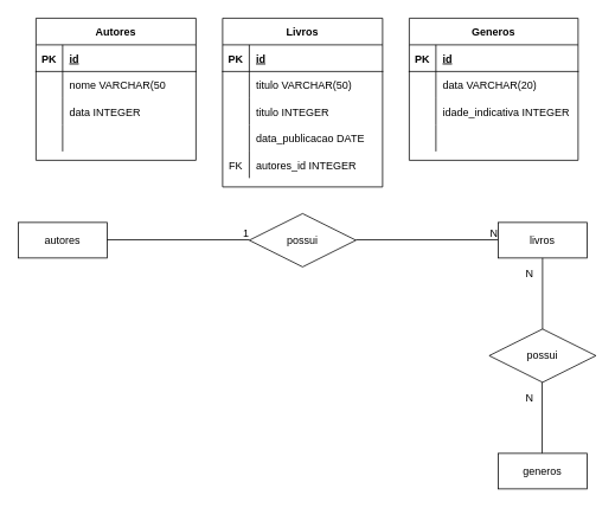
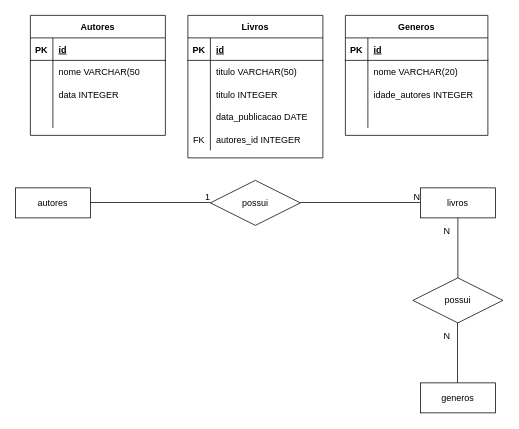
- <mxCell id="8" value="data VARCHAR(20)" style="shape=partialRectangle;connectable=0;fillColor=none;top=0;left=0;bottom=0;right=0;align=left;spacingLeft=6;overflow=hidden;" vertex="1" parent="6"><mxGeometry x="30" width="160" height="30" as="geometry"><mxRectangle width="160" height="30" as="alternateBounds" /></mxGeometry></mxCell>
+ <mxCell id="8" value="nome VARCHAR(20)" style="shape=partialRectangle;connectable=0;fillColor=none;top=0;left=0;bottom=0;right=0;align=left;spacingLeft=6;overflow=hidden;" vertex="1" parent="6"><mxGeometry x="30" width="160" height="30" as="geometry"><mxRectangle width="160" height="30" as="alternateBounds" /></mxGeometry></mxCell>
- <mxCell id="11" value="idade_indicativa INTEGER" style="shape=partialRectangle;connectable=0;fillColor=none;top=0;left=0;bottom=0;right=0;align=left;spacingLeft=6;overflow=hidden;" vertex="1" parent="9"><mxGeometry x="30" width="160" height="30" as="geometry"><mxRectangle width="160" height="30" as="alternateBounds" /></mxGeometry></mxCell>
+ <mxCell id="11" value="idade_autores INTEGER" style="shape=partialRectangle;connectable=0;fillColor=none;top=0;left=0;bottom=0;right=0;align=left;spacingLeft=6;overflow=hidden;" vertex="1" parent="9"><mxGeometry x="30" width="160" height="30" as="geometry"><mxRectangle width="160" height="30" as="alternateBounds" /></mxGeometry></mxCell>
